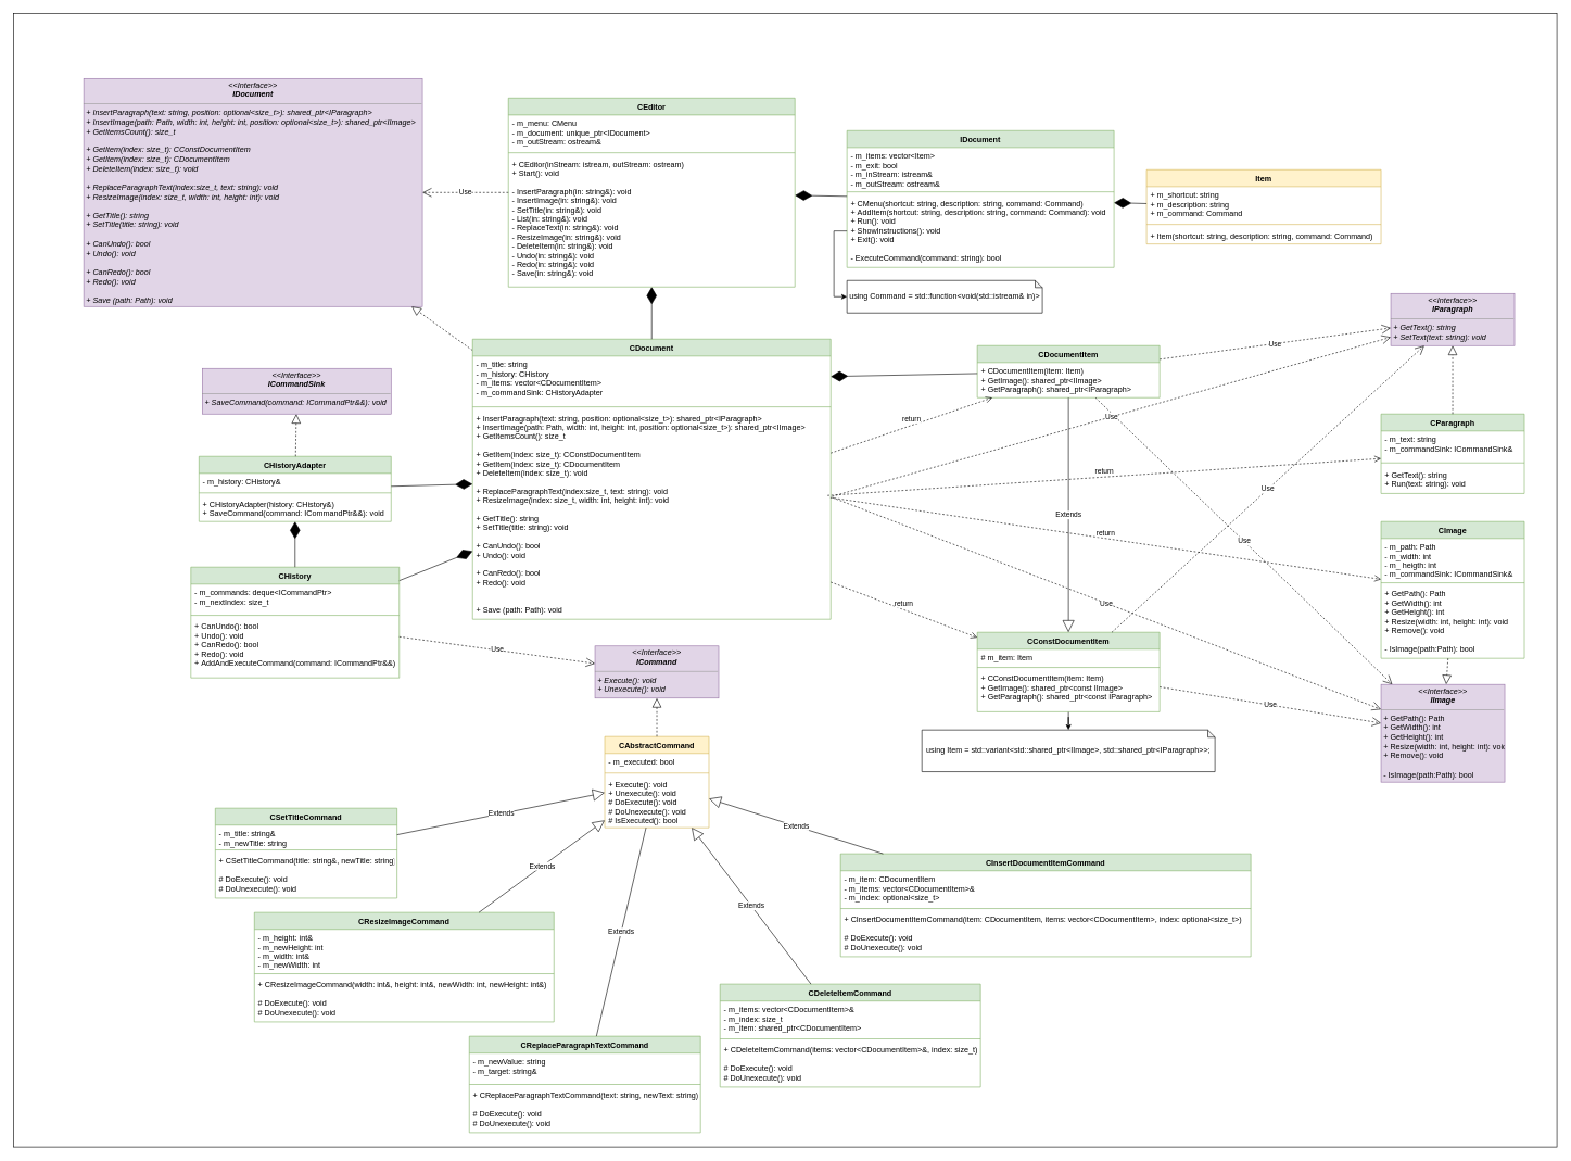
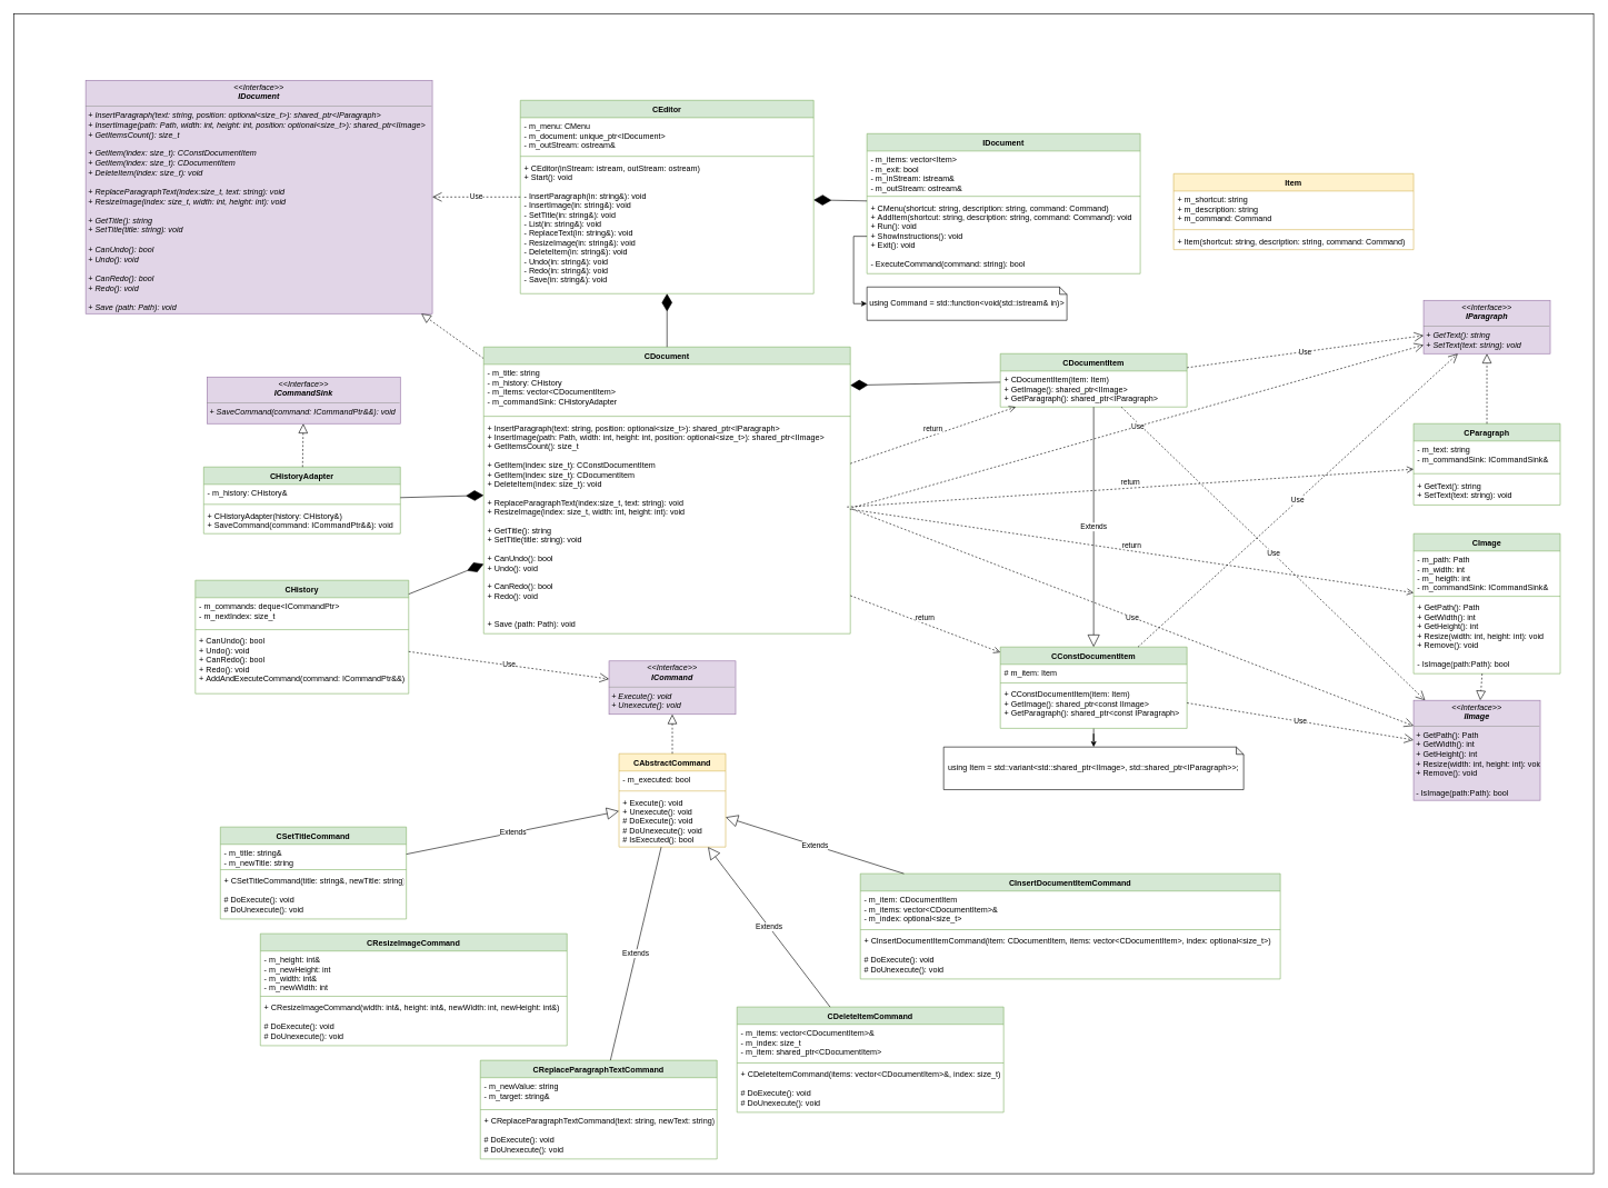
- <mxCell id="32" value="" style="endArrow=diamondThin;endFill=1;endSize=24;html=1;rounded=0;" parent="1" source="28" target="24" edge="1"><mxGeometry width="160" relative="1" as="geometry"><mxPoint x="549.92" y="500" as="sourcePoint" /><mxPoint x="709.92" y="500" as="targetPoint" /></mxGeometry></mxCell>
- <mxCell id="88" value="+ GetText(): string&#10;+ Run(text: string): void" style="text;strokeColor=none;fillColor=none;align=left;verticalAlign=top;spacingLeft=4;spacingRight=4;overflow=hidden;rotatable=0;points=[[0,0.5],[1,0.5]];portConstraint=eastwest;" parent="85" vertex="1"><mxGeometry y="80" width="220" height="42" as="geometry" /></mxCell>
+ <mxCell id="88" value="+ GetText(): string&#10;+ SetText(text: string): void" style="text;strokeColor=none;fillColor=none;align=left;verticalAlign=top;spacingLeft=4;spacingRight=4;overflow=hidden;rotatable=0;points=[[0,0.5],[1,0.5]];portConstraint=eastwest;" parent="85" vertex="1"><mxGeometry y="80" width="220" height="42" as="geometry" /></mxCell>
- <mxCell id="53" value="" style="endArrow=diamondThin;endFill=1;endSize=24;html=1;rounded=0;" parent="1" source="20" target="48" edge="1"><mxGeometry width="160" relative="1" as="geometry"><mxPoint x="570" y="740" as="sourcePoint" /><mxPoint x="350" y="1290" as="targetPoint" /></mxGeometry></mxCell>
- <mxCell id="14" value="Extends" style="endArrow=block;endSize=16;endFill=0;html=1;rounded=0;" parent="1" source="10" target="5" edge="1"><mxGeometry width="160" relative="1" as="geometry"><mxPoint x="1470.5" y="2350" as="sourcePoint" /><mxPoint x="1630.5" y="2350" as="targetPoint" /></mxGeometry></mxCell>
